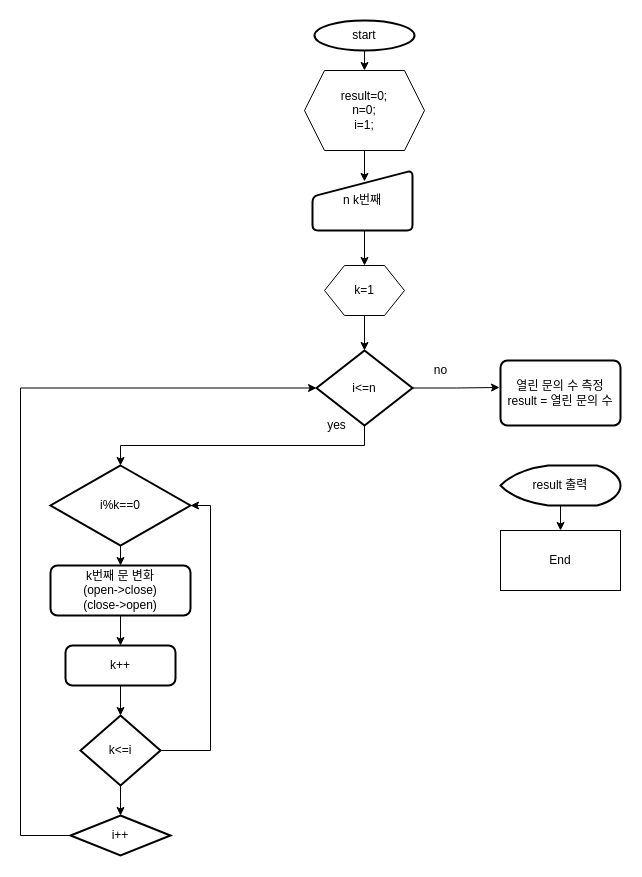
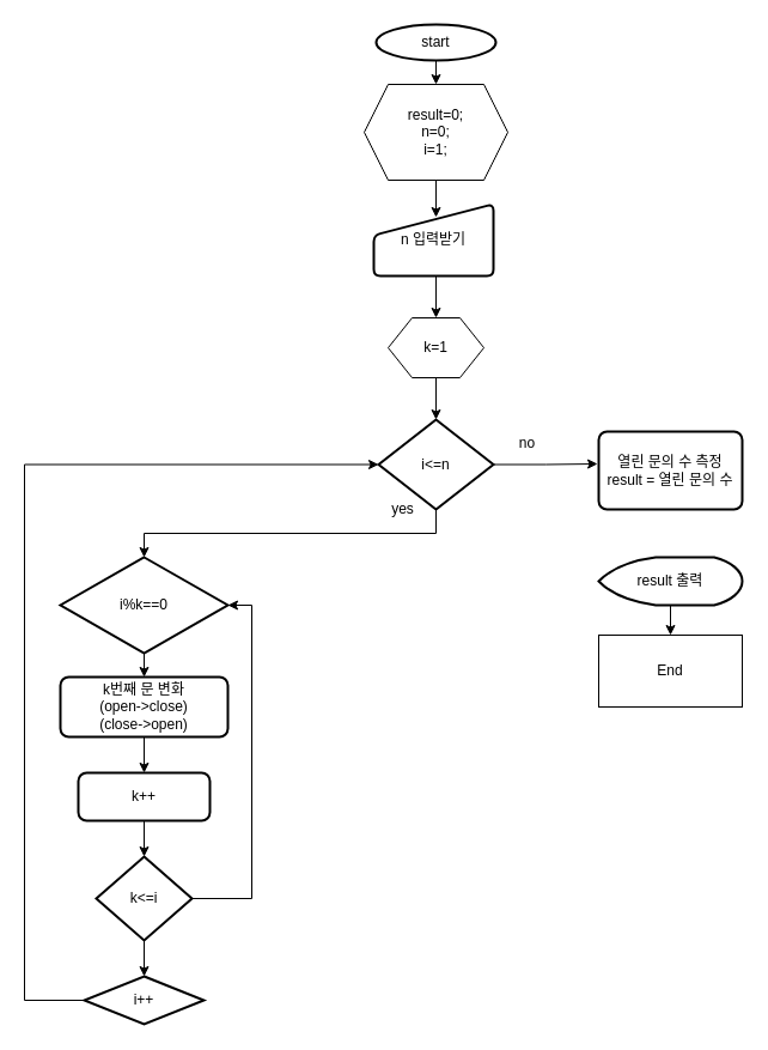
- <mxCell id="19" value="n k번째" style="html=1;strokeWidth=2;shape=manualInput;whiteSpace=wrap;rounded=1;size=26;arcSize=11;" vertex="1" parent="1"><mxGeometry x="312" y="170" width="100" height="60" as="geometry" /></mxCell>
+ <mxCell id="19" value="n 입력받기" style="html=1;strokeWidth=2;shape=manualInput;whiteSpace=wrap;rounded=1;size=26;arcSize=11;" vertex="1" parent="1"><mxGeometry x="312" y="170" width="100" height="60" as="geometry" /></mxCell>
